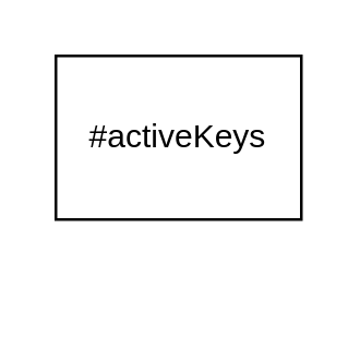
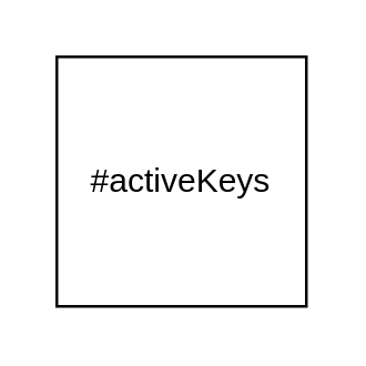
- <mxCell id="2" value="#activeKeys" style="whiteSpace=wrap;html=1;aspect=fixed;container=1;" vertex="1" parent="1"><mxGeometry x="20" y="20" width="90" height="60" as="geometry" /></mxCell>
+ <mxCell id="2" value="#activeKeys" style="whiteSpace=wrap;html=1;aspect=fixed;container=1;" vertex="1" parent="1"><mxGeometry x="20" y="20" width="90" height="90" as="geometry" /></mxCell>
